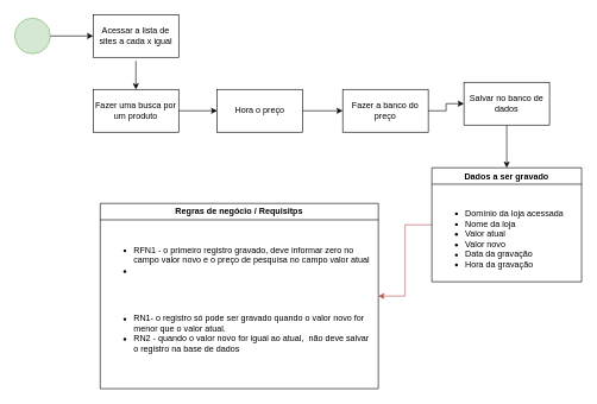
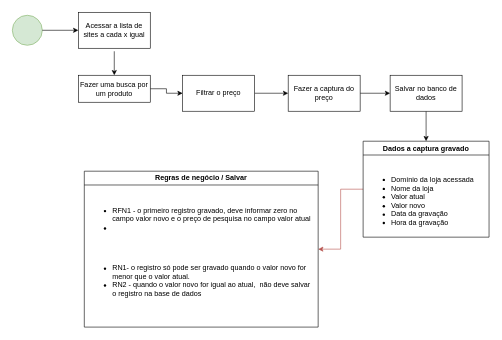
- <mxCell id="13" value="&lt;font style=&quot;vertical-align: inherit;&quot;&gt;&lt;font style=&quot;vertical-align: inherit;&quot;&gt;&lt;font style=&quot;vertical-align: inherit;&quot;&gt;&lt;font style=&quot;vertical-align: inherit;&quot;&gt;&lt;font style=&quot;vertical-align: inherit;&quot;&gt;&lt;font style=&quot;vertical-align: inherit;&quot;&gt;Salvar no banco de dados&lt;/font&gt;&lt;/font&gt;&lt;/font&gt;&lt;/font&gt;&lt;/font&gt;&lt;/font&gt;" style="rounded=0;whiteSpace=wrap;html=1;" parent="1" vertex="1"><mxGeometry x="650" y="115" width="120" height="60" as="geometry" /></mxCell>
+ <mxCell id="13" value="&lt;font style=&quot;vertical-align: inherit;&quot;&gt;&lt;font style=&quot;vertical-align: inherit;&quot;&gt;&lt;font style=&quot;vertical-align: inherit;&quot;&gt;&lt;font style=&quot;vertical-align: inherit;&quot;&gt;&lt;font style=&quot;vertical-align: inherit;&quot;&gt;&lt;font style=&quot;vertical-align: inherit;&quot;&gt;Salvar no banco de dados&lt;/font&gt;&lt;/font&gt;&lt;/font&gt;&lt;/font&gt;&lt;/font&gt;&lt;/font&gt;" style="rounded=0;whiteSpace=wrap;html=1;" parent="1" vertex="1"><mxGeometry x="650" y="125" width="120" height="60" as="geometry" /></mxCell>
- <mxCell id="7" value="&lt;font style=&quot;vertical-align: inherit;&quot;&gt;&lt;font style=&quot;vertical-align: inherit;&quot;&gt;&lt;font style=&quot;vertical-align: inherit;&quot;&gt;&lt;font style=&quot;vertical-align: inherit;&quot;&gt;&lt;font style=&quot;vertical-align: inherit;&quot;&gt;&lt;font style=&quot;vertical-align: inherit;&quot;&gt;Fazer uma busca por um produto&lt;/font&gt;&lt;/font&gt;&lt;/font&gt;&lt;/font&gt;&lt;/font&gt;&lt;/font&gt;" style="rounded=0;whiteSpace=wrap;html=1;" parent="1" vertex="1"><mxGeometry x="130" y="125" width="120" height="60" as="geometry" /></mxCell>
+ <mxCell id="7" value="&lt;font style=&quot;vertical-align: inherit;&quot;&gt;&lt;font style=&quot;vertical-align: inherit;&quot;&gt;&lt;font style=&quot;vertical-align: inherit;&quot;&gt;&lt;font style=&quot;vertical-align: inherit;&quot;&gt;&lt;font style=&quot;vertical-align: inherit;&quot;&gt;&lt;font style=&quot;vertical-align: inherit;&quot;&gt;Fazer uma busca por um produto&lt;/font&gt;&lt;/font&gt;&lt;/font&gt;&lt;/font&gt;&lt;/font&gt;&lt;/font&gt;" style="rounded=0;whiteSpace=wrap;html=1;" parent="1" vertex="1"><mxGeometry x="130" y="125" width="120" height="45" as="geometry" /></mxCell>
- <mxCell id="9" value="Hora o preço" style="rounded=0;whiteSpace=wrap;html=1;" parent="1" vertex="1"><mxGeometry x="304" y="125" width="120" height="60" as="geometry" /></mxCell>
+ <mxCell id="9" value="Filtrar o preço" style="rounded=0;whiteSpace=wrap;html=1;" parent="1" vertex="1"><mxGeometry x="304" y="125" width="120" height="60" as="geometry" /></mxCell>
- <mxCell id="11" value="Fazer a banco do preço" style="rounded=0;whiteSpace=wrap;html=1;" parent="1" vertex="1"><mxGeometry x="480" y="125" width="120" height="60" as="geometry" /></mxCell>
+ <mxCell id="11" value="Fazer a captura do preço" style="rounded=0;whiteSpace=wrap;html=1;" parent="1" vertex="1"><mxGeometry x="480" y="125" width="120" height="60" as="geometry" /></mxCell>
- <mxCell id="15" value="&lt;font style=&quot;vertical-align: inherit;&quot;&gt;&lt;font style=&quot;vertical-align: inherit;&quot;&gt;Dados a ser gravado&lt;/font&gt;&lt;/font&gt;" style="swimlane;whiteSpace=wrap;html=1;" parent="1" vertex="1"><mxGeometry x="605" y="235" width="210" height="160" as="geometry" /></mxCell>
+ <mxCell id="15" value="&lt;font style=&quot;vertical-align: inherit;&quot;&gt;&lt;font style=&quot;vertical-align: inherit;&quot;&gt;Dados a captura gravado&lt;/font&gt;&lt;/font&gt;" style="swimlane;whiteSpace=wrap;html=1;" parent="1" vertex="1"><mxGeometry x="605" y="235" width="210" height="160" as="geometry" /></mxCell>
- <mxCell id="17" value="Regras de negócio / Requisitps" style="swimlane;whiteSpace=wrap;html=1;startSize=23;" parent="1" vertex="1"><mxGeometry x="140" y="285" width="390" height="260" as="geometry" /></mxCell>
+ <mxCell id="17" value="Regras de negócio / Salvar" style="swimlane;whiteSpace=wrap;html=1;startSize=23;" parent="1" vertex="1"><mxGeometry x="140" y="285" width="390" height="260" as="geometry" /></mxCell>
